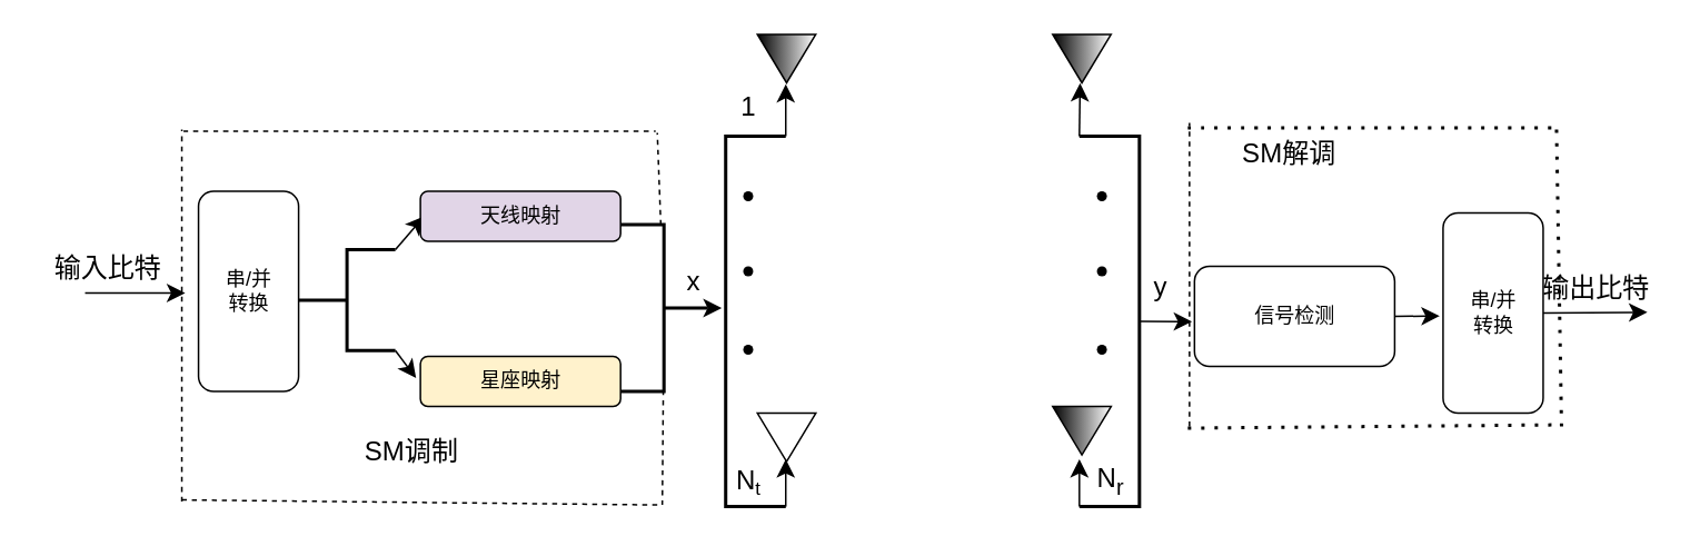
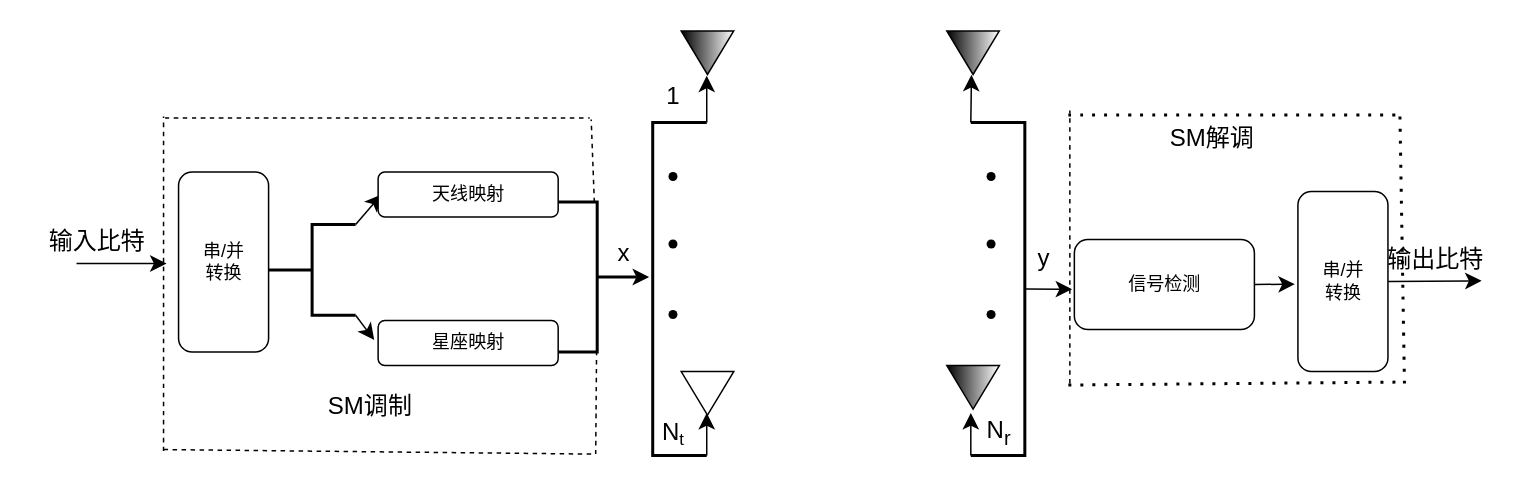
- <mxCell id="52" value="SM解调" style="text;html=1;align=center;verticalAlign=middle;resizable=0;points=[];autosize=1;strokeColor=none;fillColor=none;fontSize=16;" parent="1" vertex="1"><mxGeometry x="735" y="75.5" width="74" height="31" as="geometry" /></mxCell>
+ <mxCell id="52" value="SM解调" style="text;html=1;align=center;verticalAlign=middle;resizable=0;points=[];autosize=1;strokeColor=none;fillColor=none;fontSize=16;" parent="1" vertex="1"><mxGeometry x="770" y="75.5" width="74" height="31" as="geometry" /></mxCell>
- <mxCell id="8" value="天线映射" style="rounded=1;whiteSpace=wrap;html=1;fillColor=#e1d5e7;" parent="1" vertex="1"><mxGeometry x="251.5" y="114" width="120" height="30" as="geometry" /></mxCell>
+ <mxCell id="8" value="天线映射" style="rounded=1;whiteSpace=wrap;html=1;" parent="1" vertex="1"><mxGeometry x="251.5" y="114" width="120" height="30" as="geometry" /></mxCell>
- <mxCell id="9" value="星座映射" style="rounded=1;whiteSpace=wrap;html=1;fillColor=#fff2cc;" parent="1" vertex="1"><mxGeometry x="251.5" y="213" width="120" height="30" as="geometry" /></mxCell>
+ <mxCell id="9" value="星座映射" style="rounded=1;whiteSpace=wrap;html=1;" parent="1" vertex="1"><mxGeometry x="251.5" y="213" width="120" height="30" as="geometry" /></mxCell>
